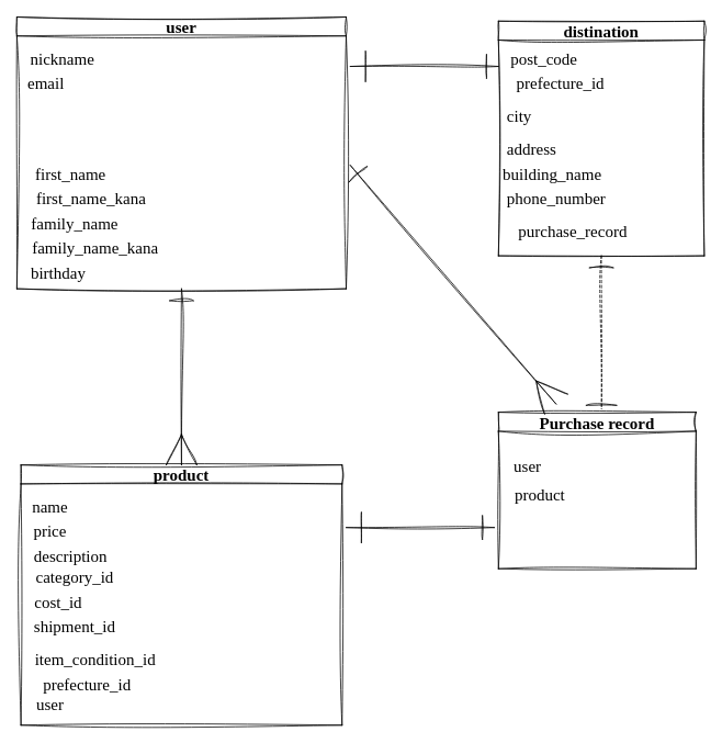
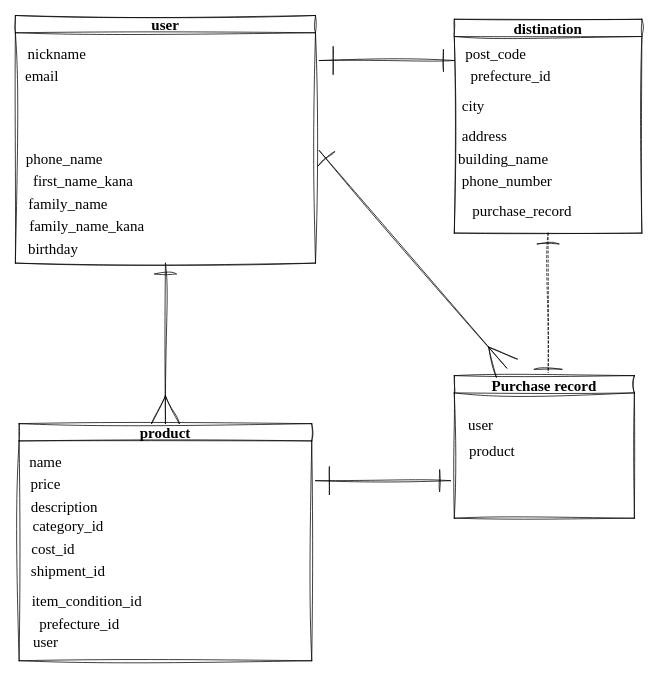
- <mxCell id="6" value="first_name" style="text;html=1;align=center;verticalAlign=middle;resizable=0;points=[];autosize=1;strokeColor=none;fillColor=none;fontSize=20;fontFamily=Architects Daughter;sketch=1;hachureGap=4;jiggle=2;curveFitting=1;fontSource=https%3A%2F%2Ffonts.googleapis.com%2Fcss%3Ffamily%3DArchitects%2BDaughter;" parent="3" vertex="1"><mxGeometry y="170" width="130" height="40" as="geometry" /></mxCell>
+ <mxCell id="6" value="phone_name" style="text;html=1;align=center;verticalAlign=middle;resizable=0;points=[];autosize=1;strokeColor=none;fillColor=none;fontSize=20;fontFamily=Architects Daughter;sketch=1;hachureGap=4;jiggle=2;curveFitting=1;fontSource=https%3A%2F%2Ffonts.googleapis.com%2Fcss%3Ffamily%3DArchitects%2BDaughter;" parent="3" vertex="1"><mxGeometry y="170" width="130" height="40" as="geometry" /></mxCell>
